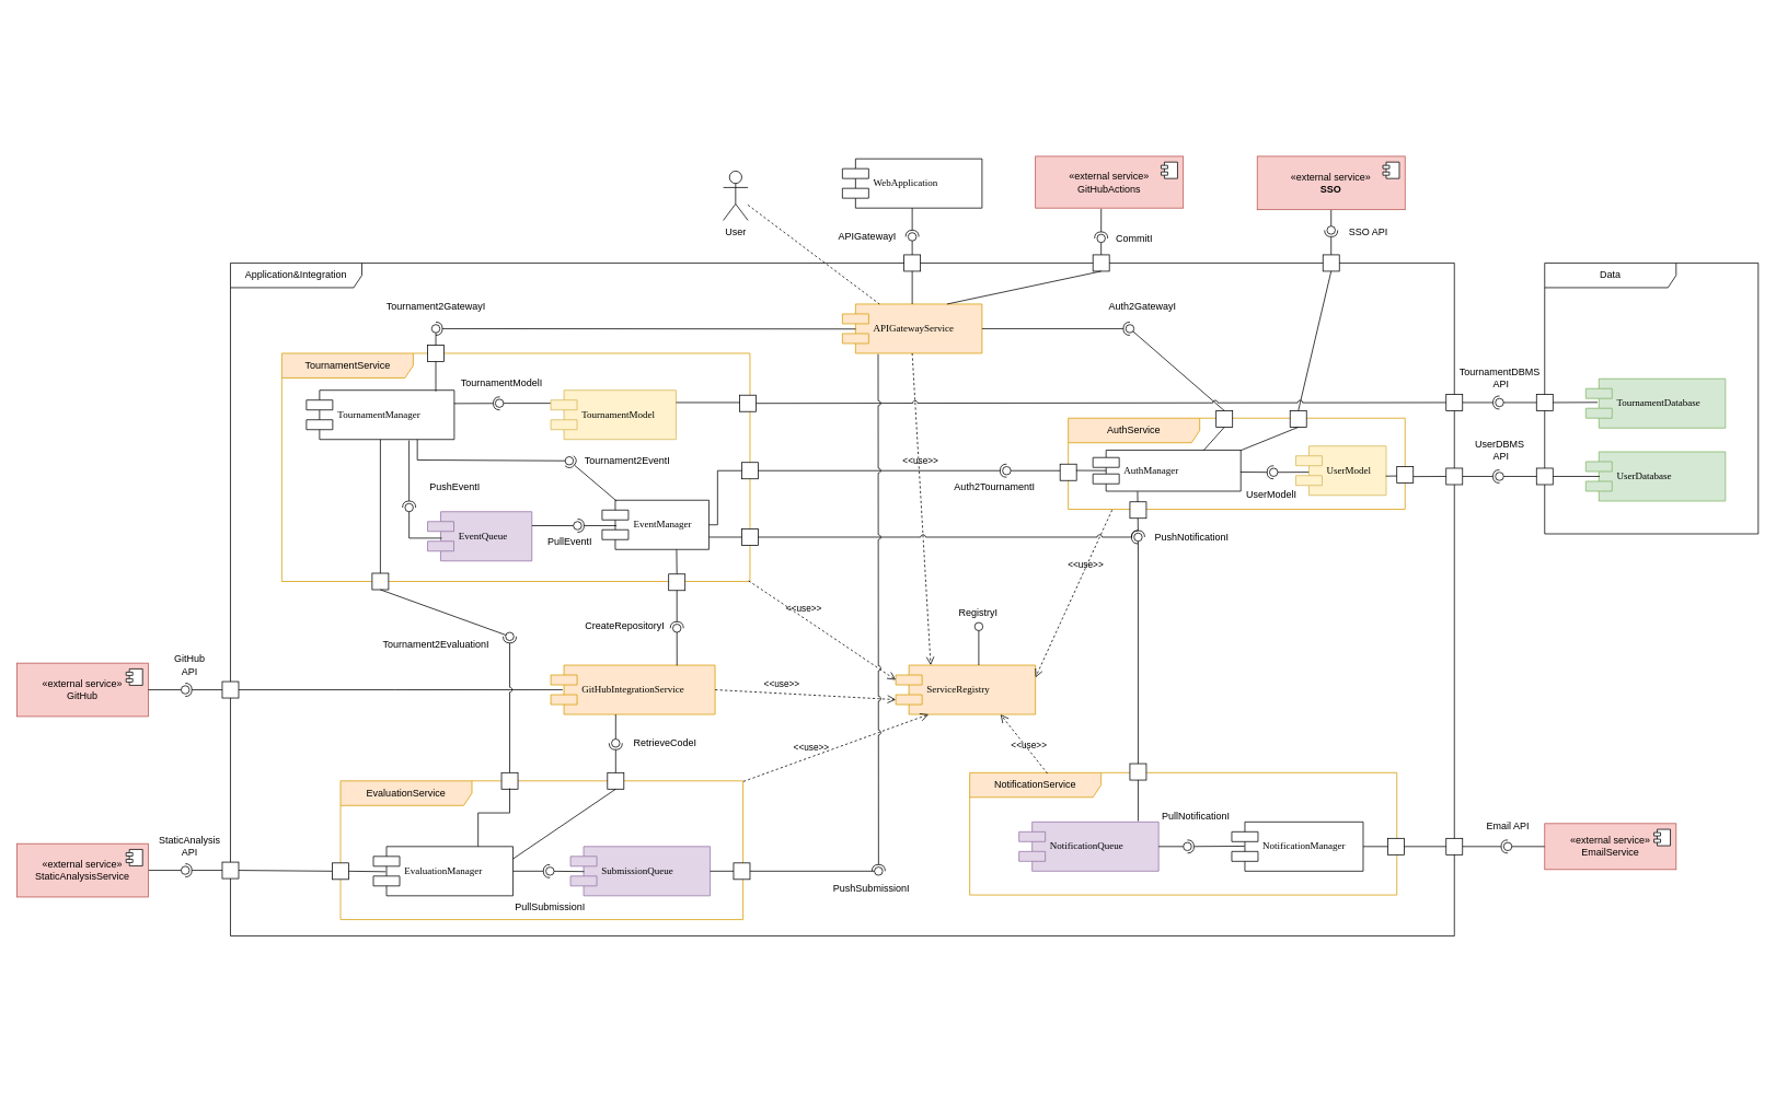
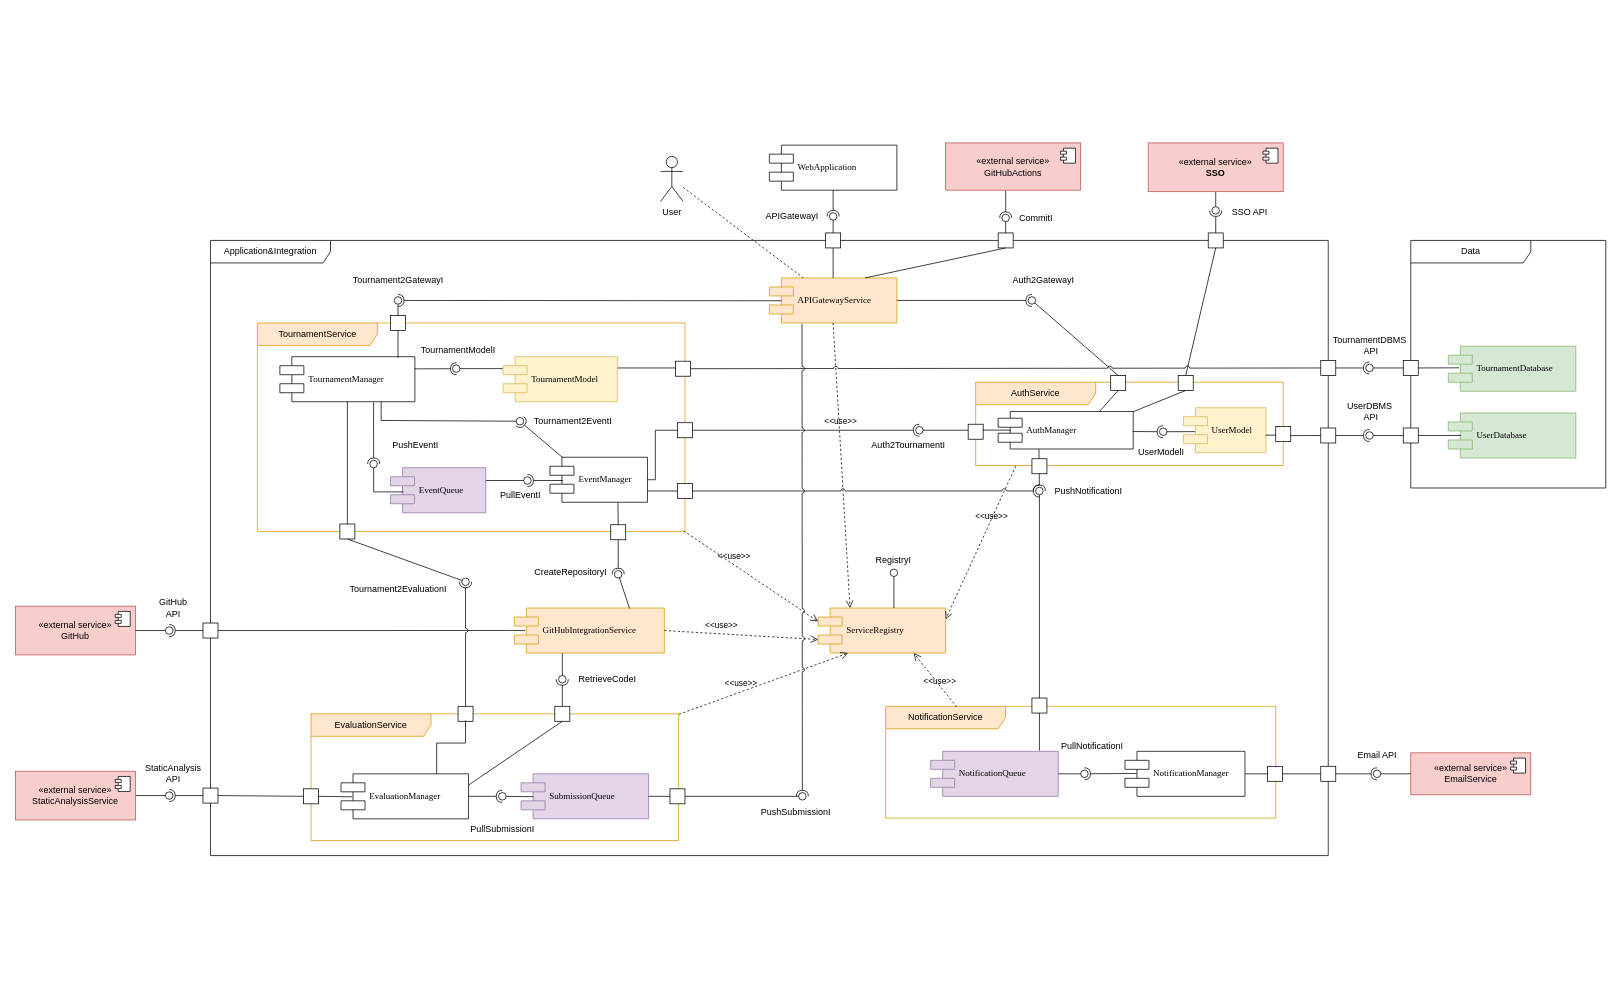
- <mxCell id="5" value="GitHubIntegrationService" style="shape=component;align=left;spacingLeft=36;rounded=0;shadow=0;comic=0;labelBackgroundColor=none;strokeWidth=1;fontFamily=Verdana;fontSize=12;html=1;fillColor=#ffe6cc;strokeColor=#d79b00;" parent="3" vertex="1"><mxGeometry x="390" y="490" width="200" height="60" as="geometry" /></mxCell>
+ <mxCell id="5" value="GitHubIntegrationService" style="shape=component;align=left;spacingLeft=36;rounded=0;shadow=0;comic=0;labelBackgroundColor=none;strokeWidth=1;fontFamily=Verdana;fontSize=12;html=1;fillColor=#ffe6cc;strokeColor=#d79b00;" parent="3" vertex="1"><mxGeometry x="405" y="490" width="200" height="60" as="geometry" /></mxCell>
